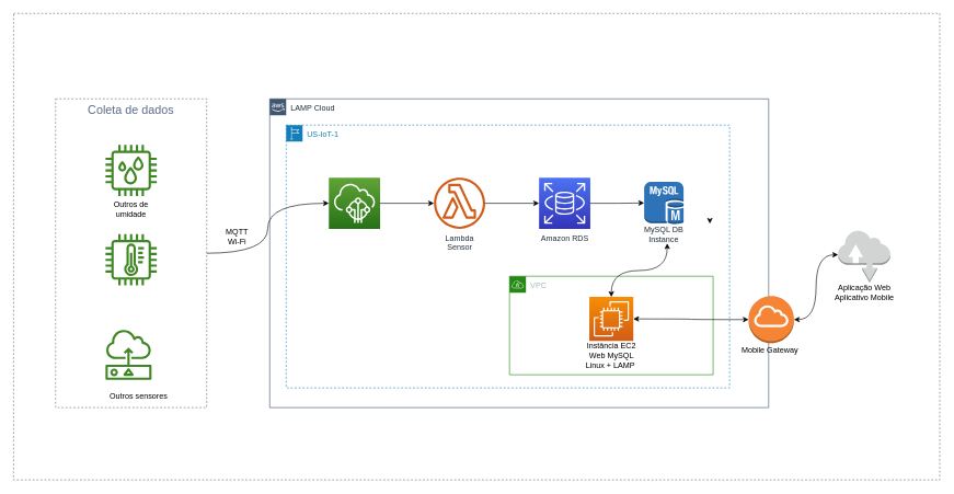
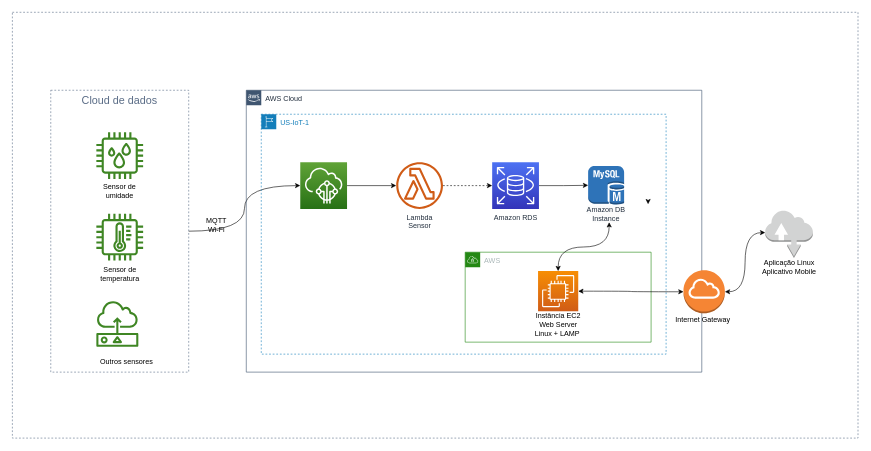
- <mxCell id="3" value="&lt;font style=&quot;font-size: 18px;&quot;&gt;Coleta de dados&lt;/font&gt;" style="fillColor=none;strokeColor=#5A6C86;dashed=1;verticalAlign=top;fontStyle=0;fontColor=#5A6C86;whiteSpace=wrap;html=1;" parent="1" vertex="1"><mxGeometry x="84" y="150" width="230" height="470" as="geometry" /></mxCell>
+ <mxCell id="3" value="&lt;font style=&quot;font-size: 18px;&quot;&gt;Cloud de dados&lt;/font&gt;" style="fillColor=none;strokeColor=#5A6C86;dashed=1;verticalAlign=top;fontStyle=0;fontColor=#5A6C86;whiteSpace=wrap;html=1;" parent="1" vertex="1"><mxGeometry x="84" y="150" width="230" height="470" as="geometry" /></mxCell>
- <mxCell id="4" value="LAMP Cloud" style="points=[[0,0],[0.25,0],[0.5,0],[0.75,0],[1,0],[1,0.25],[1,0.5],[1,0.75],[1,1],[0.75,1],[0.5,1],[0.25,1],[0,1],[0,0.75],[0,0.5],[0,0.25]];outlineConnect=0;gradientColor=none;html=1;whiteSpace=wrap;fontSize=12;fontStyle=0;shape=mxgraph.aws4.group;grIcon=mxgraph.aws4.group_aws_cloud_alt;strokeColor=#3F5570;fillColor=none;verticalAlign=top;align=left;spacingLeft=30;fontColor=#232F3E;dashed=0;labelBackgroundColor=#ffffff;container=1;pointerEvents=0;collapsible=0;recursiveResize=0;" parent="1" vertex="1"><mxGeometry x="410" y="150" width="759.5" height="470" as="geometry" /></mxCell>
+ <mxCell id="4" value="AWS Cloud" style="points=[[0,0],[0.25,0],[0.5,0],[0.75,0],[1,0],[1,0.25],[1,0.5],[1,0.75],[1,1],[0.75,1],[0.5,1],[0.25,1],[0,1],[0,0.75],[0,0.5],[0,0.25]];outlineConnect=0;gradientColor=none;html=1;whiteSpace=wrap;fontSize=12;fontStyle=0;shape=mxgraph.aws4.group;grIcon=mxgraph.aws4.group_aws_cloud_alt;strokeColor=#3F5570;fillColor=none;verticalAlign=top;align=left;spacingLeft=30;fontColor=#232F3E;dashed=0;labelBackgroundColor=#ffffff;container=1;pointerEvents=0;collapsible=0;recursiveResize=0;" parent="1" vertex="1"><mxGeometry x="410" y="150" width="759.5" height="470" as="geometry" /></mxCell>
- <mxCell id="6" style="edgeStyle=orthogonalEdgeStyle;rounded=0;orthogonalLoop=1;jettySize=auto;html=1;" parent="5" source="7" target="9" edge="1"><mxGeometry relative="1" as="geometry" /></mxCell>
+ <mxCell id="6" style="edgeStyle=orthogonalEdgeStyle;rounded=0;orthogonalLoop=1;jettySize=auto;html=1;dashed=1;" parent="5" source="7" target="9" edge="1"><mxGeometry relative="1" as="geometry" /></mxCell>
- <mxCell id="21" value="Outros de umidade" style="text;html=1;strokeColor=none;fillColor=none;align=center;verticalAlign=middle;whiteSpace=wrap;rounded=0;" parent="19" vertex="1"><mxGeometry x="9" y="78" width="60" height="40" as="geometry" /></mxCell>
+ <mxCell id="21" value="Sensor de umidade" style="text;html=1;strokeColor=none;fillColor=none;align=center;verticalAlign=middle;whiteSpace=wrap;rounded=0;" parent="19" vertex="1"><mxGeometry x="9" y="78" width="60" height="40" as="geometry" /></mxCell>
- <mxCell id="15" value="&lt;span style=&quot;color: rgb(35, 47, 62); font-family: Helvetica; font-size: 12px; font-style: normal; font-variant-ligatures: normal; font-variant-caps: normal; font-weight: 400; letter-spacing: normal; orphans: 2; text-indent: 0px; text-transform: none; widows: 2; word-spacing: 0px; -webkit-text-stroke-width: 0px; background-color: rgb(251, 251, 251); text-decoration-thickness: initial; text-decoration-style: initial; text-decoration-color: initial; float: none; display: inline !important;&quot;&gt;MySQL DB Instance&lt;/span&gt;" style="text;whiteSpace=wrap;html=1;align=center;fillColor=none;" parent="13" vertex="1"><mxGeometry y="59.5" width="70" height="40" as="geometry" /></mxCell>
+ <mxCell id="15" value="&lt;span style=&quot;color: rgb(35, 47, 62); font-family: Helvetica; font-size: 12px; font-style: normal; font-variant-ligatures: normal; font-variant-caps: normal; font-weight: 400; letter-spacing: normal; orphans: 2; text-indent: 0px; text-transform: none; widows: 2; word-spacing: 0px; -webkit-text-stroke-width: 0px; background-color: rgb(251, 251, 251); text-decoration-thickness: initial; text-decoration-style: initial; text-decoration-color: initial; float: none; display: inline !important;&quot;&gt;Amazon DB Instance&lt;/span&gt;" style="text;whiteSpace=wrap;html=1;align=center;fillColor=none;" parent="13" vertex="1"><mxGeometry y="59.5" width="70" height="40" as="geometry" /></mxCell>
- <mxCell id="28" value="MQTT&lt;br&gt;Wi-Fi" style="text;html=1;align=center;verticalAlign=middle;resizable=0;points=[];autosize=1;strokeColor=none;fillColor=none;" parent="1" vertex="1"><mxGeometry x="330" y="340" width="60" height="40" as="geometry" /></mxCell>
+ <mxCell id="28" value="MQTT&lt;br&gt;Wi-Fi" style="text;html=1;align=center;verticalAlign=middle;resizable=0;points=[];autosize=1;strokeColor=none;fillColor=none;" parent="1" vertex="1"><mxGeometry x="330" y="355" width="60" height="40" as="geometry" /></mxCell>
- <mxCell id="17" value="VPC" style="points=[[0,0],[0.25,0],[0.5,0],[0.75,0],[1,0],[1,0.25],[1,0.5],[1,0.75],[1,1],[0.75,1],[0.5,1],[0.25,1],[0,1],[0,0.75],[0,0.5],[0,0.25]];outlineConnect=0;gradientColor=none;html=1;whiteSpace=wrap;fontSize=12;fontStyle=0;container=1;pointerEvents=0;collapsible=0;recursiveResize=0;shape=mxgraph.aws4.group;grIcon=mxgraph.aws4.group_vpc;strokeColor=#248814;fillColor=none;verticalAlign=top;align=left;spacingLeft=30;fontColor=#AAB7B8;dashed=0;" parent="5" vertex="1"><mxGeometry x="340" y="230" width="310" height="150" as="geometry" /></mxCell>
+ <mxCell id="17" value="AWS" style="points=[[0,0],[0.25,0],[0.5,0],[0.75,0],[1,0],[1,0.25],[1,0.5],[1,0.75],[1,1],[0.75,1],[0.5,1],[0.25,1],[0,1],[0,0.75],[0,0.5],[0,0.25]];outlineConnect=0;gradientColor=none;html=1;whiteSpace=wrap;fontSize=12;fontStyle=0;container=1;pointerEvents=0;collapsible=0;recursiveResize=0;shape=mxgraph.aws4.group;grIcon=mxgraph.aws4.group_vpc;strokeColor=#248814;fillColor=none;verticalAlign=top;align=left;spacingLeft=30;fontColor=#AAB7B8;dashed=0;" parent="5" vertex="1"><mxGeometry x="340" y="230" width="310" height="150" as="geometry" /></mxCell>
- <mxCell id="30" value="Aplicação Web&lt;br&gt;Aplicativo Mobile" style="text;html=1;align=center;verticalAlign=middle;resizable=0;points=[];autosize=1;strokeColor=none;fillColor=none;" parent="29" vertex="1"><mxGeometry y="74.5" width="110" height="40" as="geometry" /></mxCell>
+ <mxCell id="30" value="Aplicação Linux&lt;br&gt;Aplicativo Mobile" style="text;html=1;align=center;verticalAlign=middle;resizable=0;points=[];autosize=1;strokeColor=none;fillColor=none;" parent="29" vertex="1"><mxGeometry y="74.5" width="110" height="40" as="geometry" /></mxCell>
+ <mxCell id="24" value="Sensor de temperatura" style="text;html=1;strokeColor=none;fillColor=none;align=center;verticalAlign=middle;whiteSpace=wrap;rounded=0;" parent="23" vertex="1"><mxGeometry x="8.5" y="80" width="61" height="40" as="geometry" /></mxCell>
- <mxCell id="34" value="Mobile Gateway" style="text;html=1;align=center;verticalAlign=middle;resizable=0;points=[];autosize=1;strokeColor=none;fillColor=none;" parent="32" vertex="1"><mxGeometry y="67.5" width="110" height="30" as="geometry" /></mxCell>
+ <mxCell id="34" value="Internet Gateway" style="text;html=1;align=center;verticalAlign=middle;resizable=0;points=[];autosize=1;strokeColor=none;fillColor=none;" parent="32" vertex="1"><mxGeometry y="67.5" width="110" height="30" as="geometry" /></mxCell>
- <mxCell id="37" value="Instância EC2&lt;br&gt;Web MySQL &lt;br&gt;Linux + LAMP&amp;nbsp;" style="text;html=1;align=center;verticalAlign=middle;resizable=0;points=[];autosize=1;strokeColor=none;fillColor=none;" parent="35" vertex="1"><mxGeometry y="66" width="100" height="60" as="geometry" /></mxCell>
+ <mxCell id="37" value="Instância EC2&lt;br&gt;Web Server &lt;br&gt;Linux + LAMP&amp;nbsp;" style="text;html=1;align=center;verticalAlign=middle;resizable=0;points=[];autosize=1;strokeColor=none;fillColor=none;" parent="35" vertex="1"><mxGeometry y="66" width="100" height="60" as="geometry" /></mxCell>
